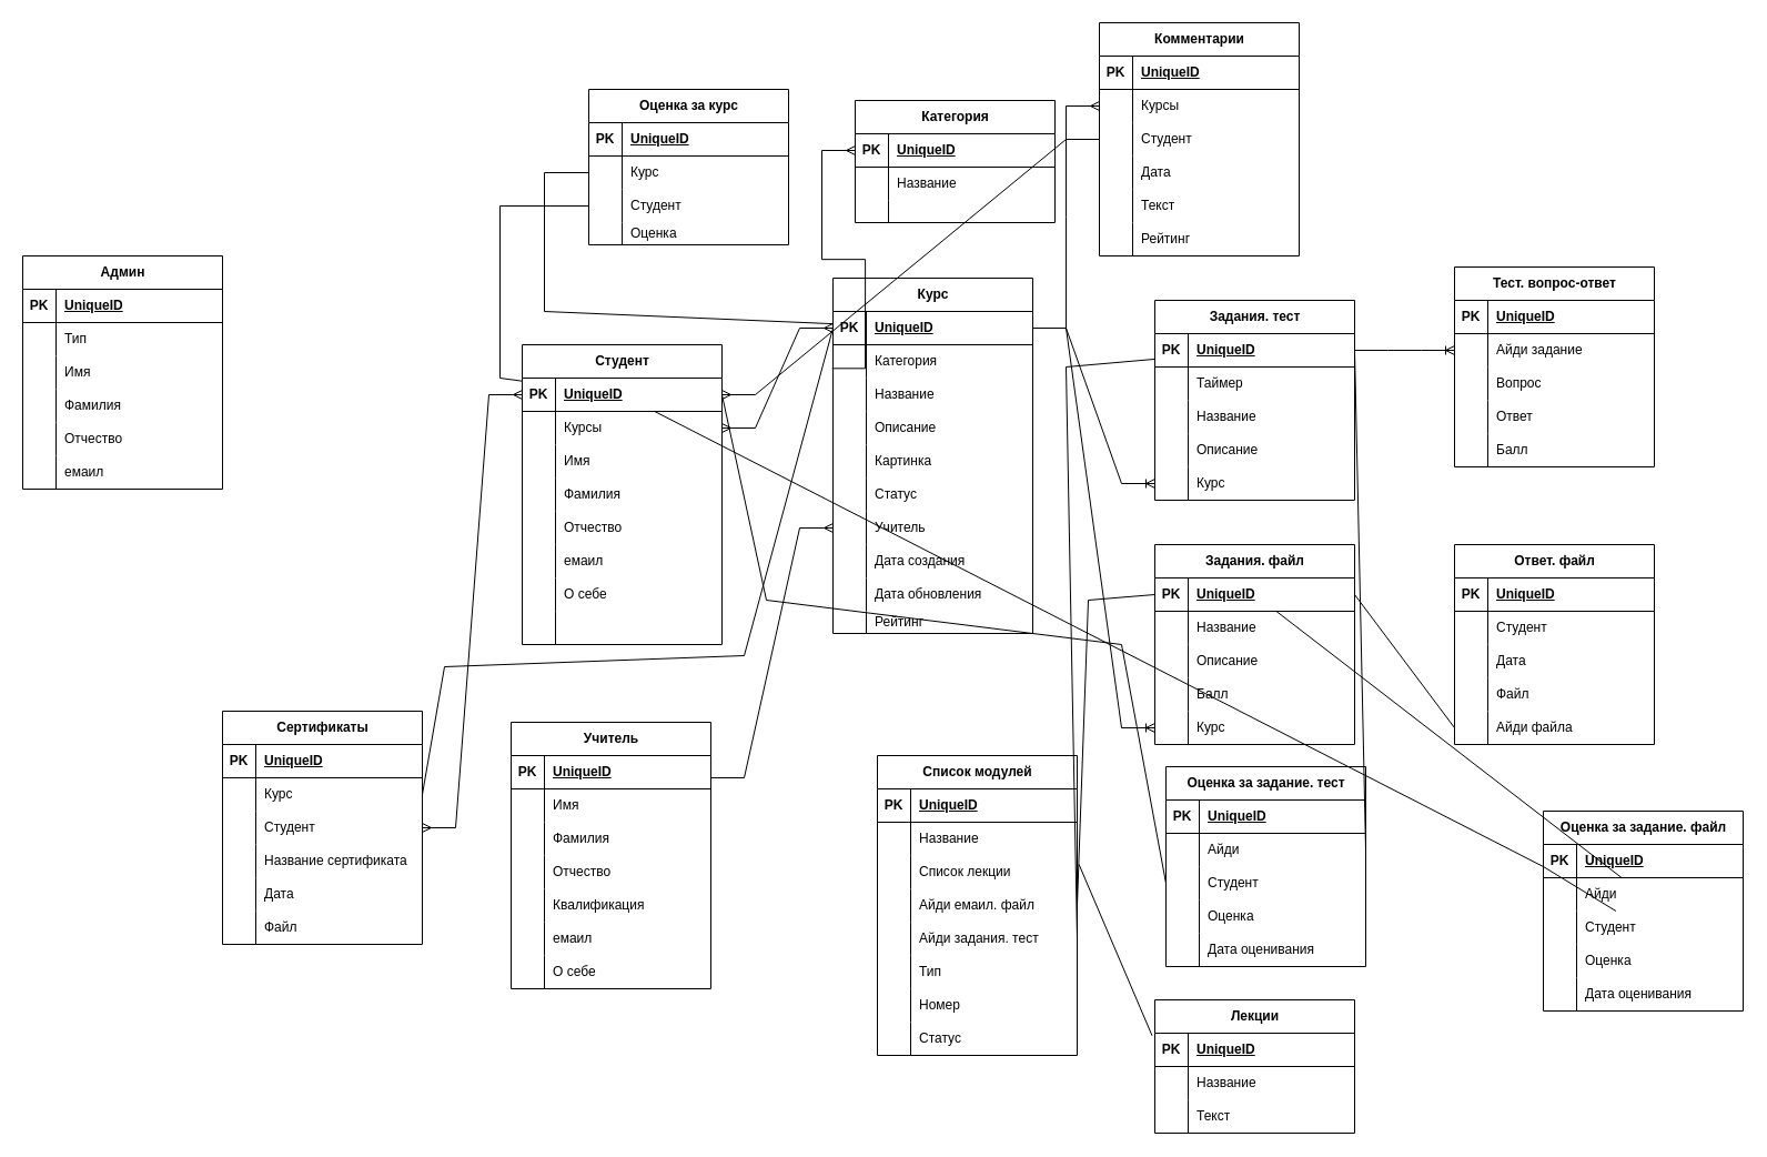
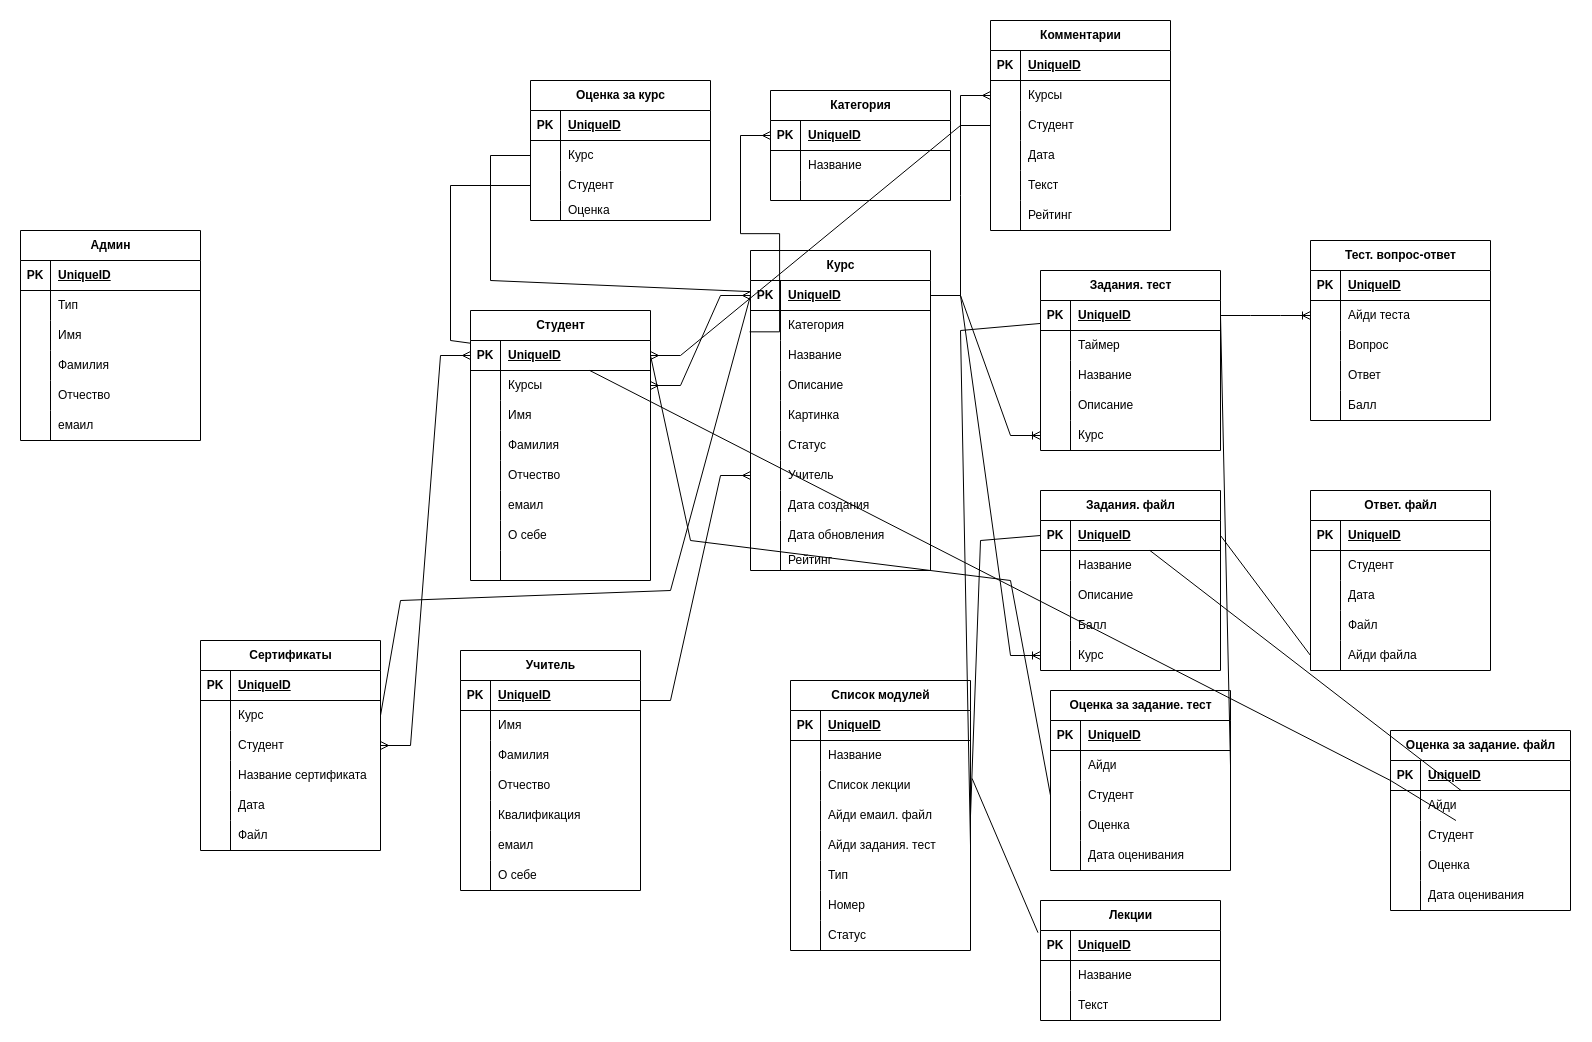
- <mxCell id="195" value="Айди задание" style="shape=partialRectangle;connectable=0;fillColor=none;top=0;left=0;bottom=0;right=0;align=left;spacingLeft=6;overflow=hidden;whiteSpace=wrap;html=1;" parent="193" vertex="1"><mxGeometry x="30" width="150" height="30" as="geometry"><mxRectangle width="150" height="30" as="alternateBounds" /></mxGeometry></mxCell>
+ <mxCell id="195" value="Айди теста" style="shape=partialRectangle;connectable=0;fillColor=none;top=0;left=0;bottom=0;right=0;align=left;spacingLeft=6;overflow=hidden;whiteSpace=wrap;html=1;" parent="193" vertex="1"><mxGeometry x="30" width="150" height="30" as="geometry"><mxRectangle width="150" height="30" as="alternateBounds" /></mxGeometry></mxCell>
